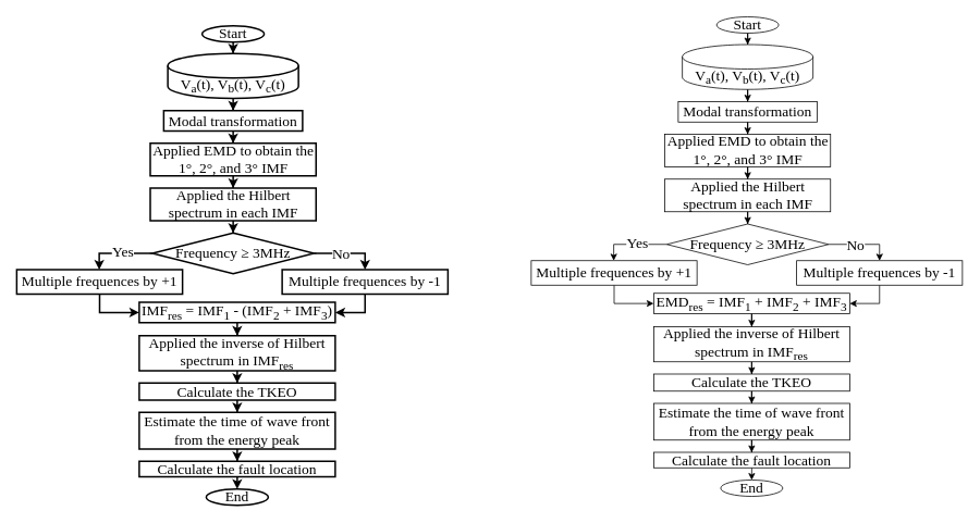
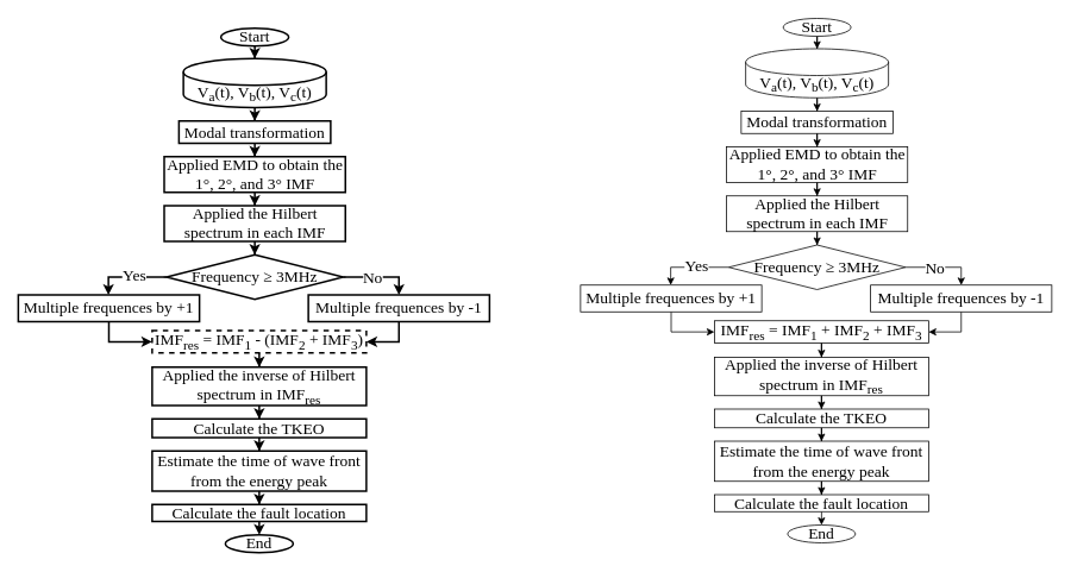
- <mxCell id="47" value="&lt;font face=&quot;Times New Roman&quot; style=&quot;font-size: 18px;&quot;&gt;EMD&lt;sub&gt;res&lt;/sub&gt; = IMF&lt;sub&gt;1&lt;/sub&gt;&amp;nbsp;+ IMF&lt;sub&gt;2&lt;/sub&gt; + IMF&lt;sub&gt;3&lt;/sub&gt;&lt;/font&gt;" style="rounded=0;whiteSpace=wrap;html=1;strokeWidth=1;" vertex="1" parent="1"><mxGeometry x="800" y="359" width="240" height="25" as="geometry" /></mxCell>
+ <mxCell id="47" value="&lt;font face=&quot;Times New Roman&quot; style=&quot;font-size: 18px;&quot;&gt;IMF&lt;sub&gt;res&lt;/sub&gt; = IMF&lt;sub&gt;1&lt;/sub&gt;&amp;nbsp;+ IMF&lt;sub&gt;2&lt;/sub&gt; + IMF&lt;sub&gt;3&lt;/sub&gt;&lt;/font&gt;" style="rounded=0;whiteSpace=wrap;html=1;strokeWidth=1;" vertex="1" parent="1"><mxGeometry x="800" y="359" width="240" height="25" as="geometry" /></mxCell>
- <mxCell id="17" value="&lt;font face=&quot;Times New Roman&quot; style=&quot;font-size: 18px;&quot;&gt;IMF&lt;sub&gt;res&lt;/sub&gt; = IMF&lt;sub&gt;1&lt;/sub&gt; - (IMF&lt;sub&gt;2&lt;/sub&gt; + IMF&lt;sub&gt;3&lt;/sub&gt;)&lt;/font&gt;" style="rounded=0;whiteSpace=wrap;html=1;strokeWidth=2;" vertex="1" parent="1"><mxGeometry x="170" y="370" width="240" height="25" as="geometry" /></mxCell>
+ <mxCell id="17" value="&lt;font face=&quot;Times New Roman&quot; style=&quot;font-size: 18px;&quot;&gt;IMF&lt;sub&gt;res&lt;/sub&gt; = IMF&lt;sub&gt;1&lt;/sub&gt; - (IMF&lt;sub&gt;2&lt;/sub&gt; + IMF&lt;sub&gt;3&lt;/sub&gt;)&lt;/font&gt;" style="rounded=0;whiteSpace=wrap;html=1;strokeWidth=2;dashed=1;" vertex="1" parent="1"><mxGeometry x="170" y="370" width="240" height="25" as="geometry" /></mxCell>
